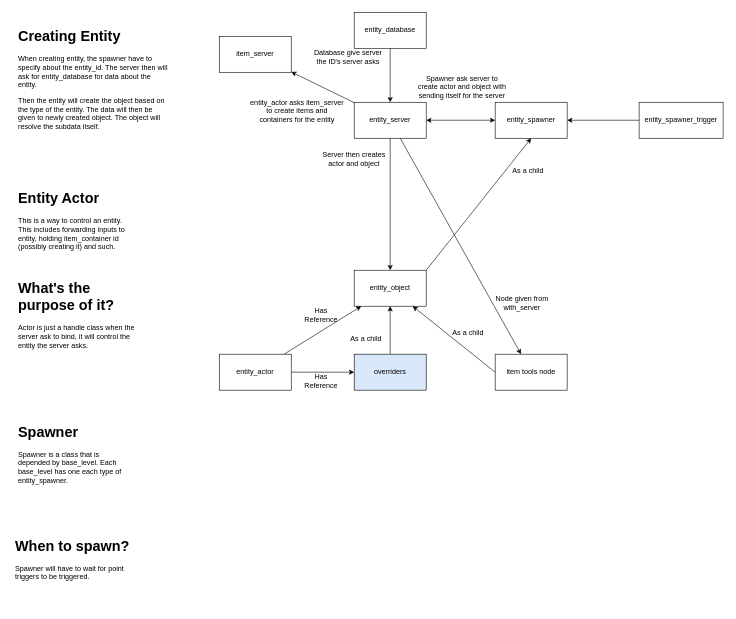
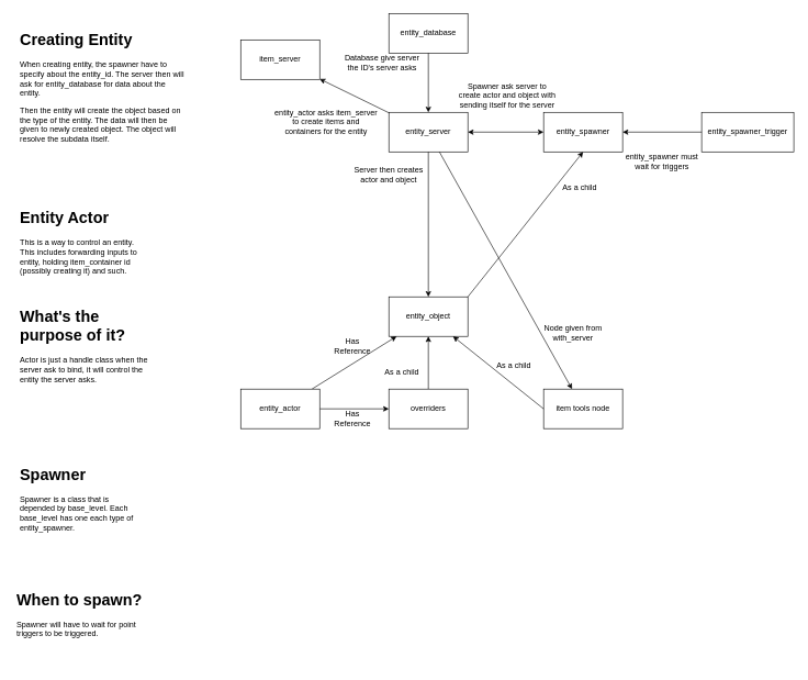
+ <mxCell id="27" value="entity_spawner must wait for triggers" style="text;html=1;strokeColor=none;fillColor=none;align=center;verticalAlign=middle;whiteSpace=wrap;rounded=0;" parent="1" vertex="1"><mxGeometry x="945" y="230" width="120" height="30" as="geometry" /></mxCell>
- <mxCell id="30" value="overriders" style="rounded=0;whiteSpace=wrap;html=1;fillColor=#dae8fc;" parent="1" vertex="1"><mxGeometry x="590" y="590" width="120" height="60" as="geometry" /></mxCell>
+ <mxCell id="30" value="overriders" style="rounded=0;whiteSpace=wrap;html=1;" parent="1" vertex="1"><mxGeometry x="590" y="590" width="120" height="60" as="geometry" /></mxCell>
